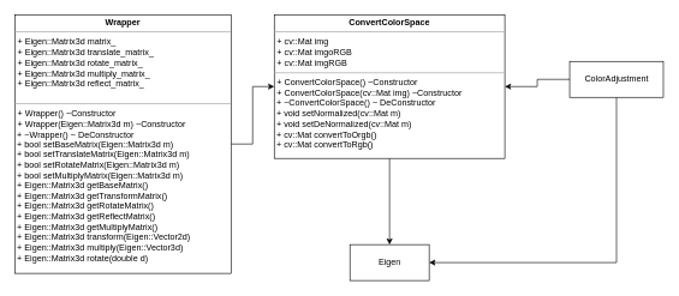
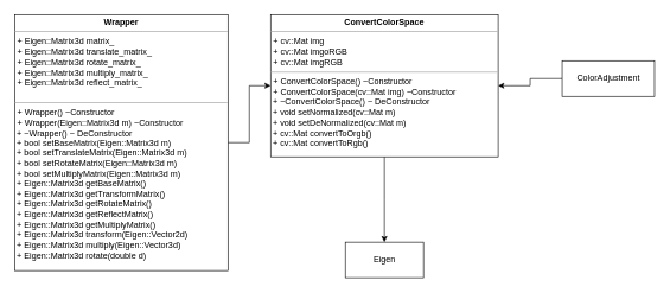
- <mxCell id="7" style="edgeStyle=orthogonalEdgeStyle;rounded=0;orthogonalLoop=1;jettySize=auto;html=1;exitX=0.5;exitY=1;exitDx=0;exitDy=0;entryX=1;entryY=0.5;entryDx=0;entryDy=0;" edge="1" parent="1" source="9" target="6"><mxGeometry relative="1" as="geometry" /></mxCell>
